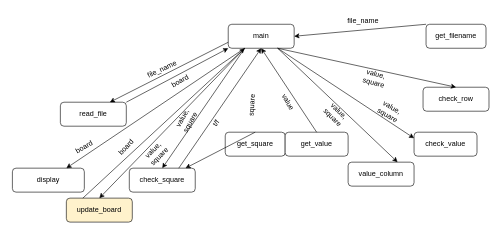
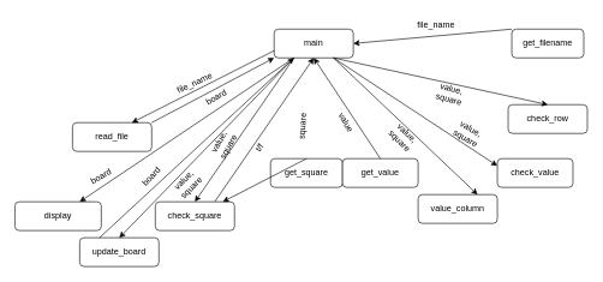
- <mxCell id="34" value="update_board" style="rounded=1;whiteSpace=wrap;html=1;fillColor=#fff2cc;" vertex="1" parent="1"><mxGeometry x="110" y="330" width="110" height="40" as="geometry" /></mxCell>
+ <mxCell id="34" value="update_board" style="rounded=1;whiteSpace=wrap;html=1;" vertex="1" parent="1"><mxGeometry x="110" y="330" width="110" height="40" as="geometry" /></mxCell>
